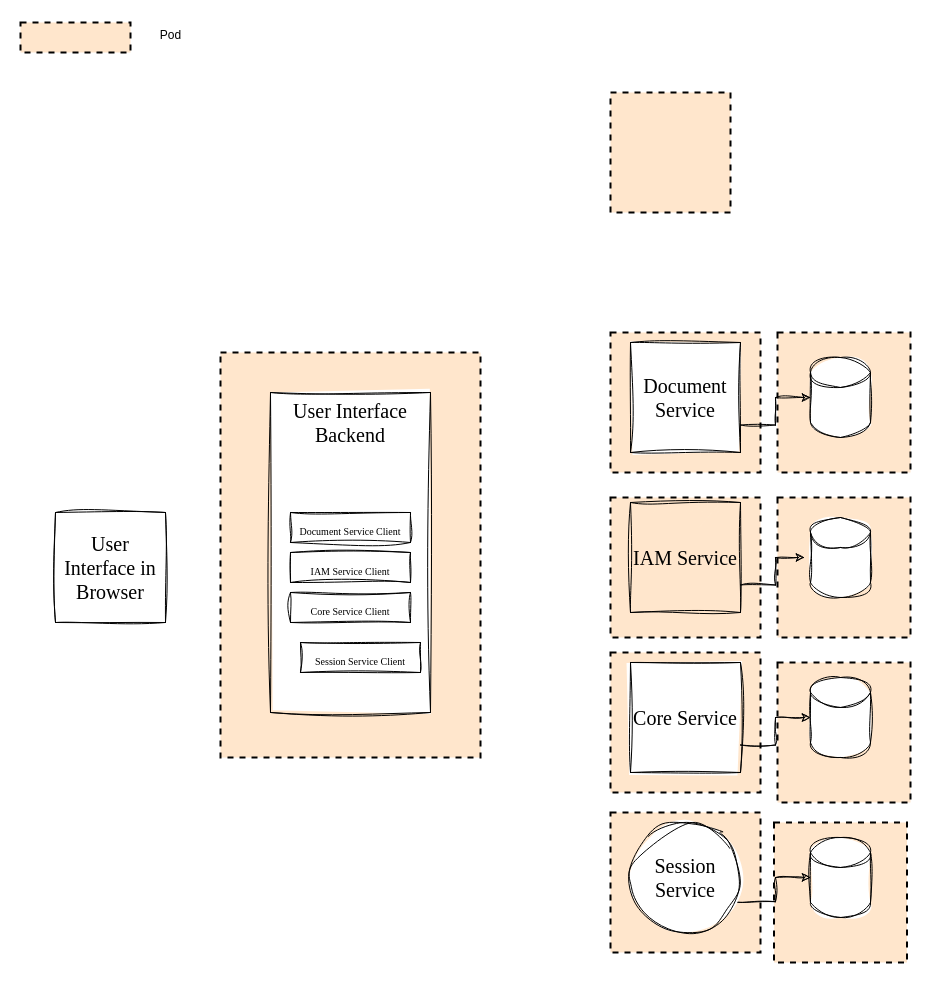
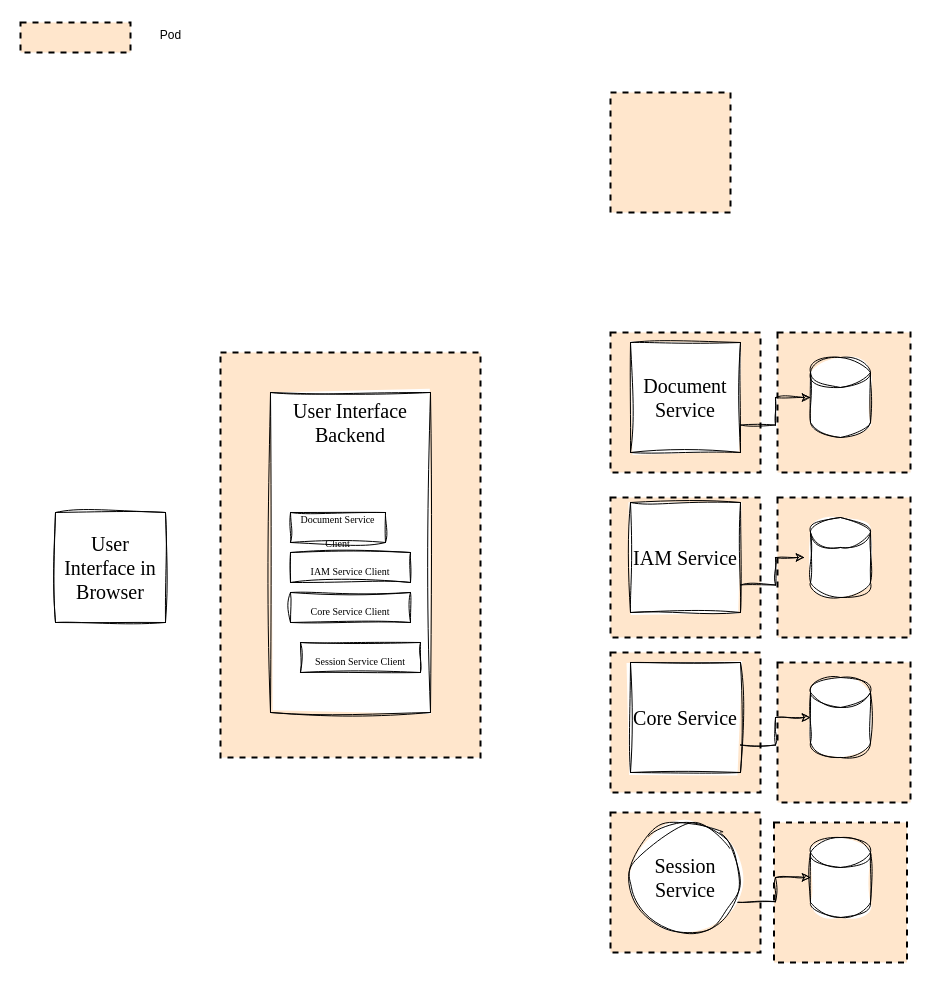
- <mxCell id="22" value="&lt;font style=&quot;font-size: 10px;&quot;&gt;Document Service Client&lt;/font&gt;" style="rounded=0;whiteSpace=wrap;html=1;sketch=1;hachureGap=4;jiggle=2;curveFitting=1;fontFamily=Architects Daughter;fontSource=https%3A%2F%2Ffonts.googleapis.com%2Fcss%3Ffamily%3DArchitects%2BDaughter;fontSize=20;" parent="1" vertex="1"><mxGeometry x="290" y="512" width="120" height="30" as="geometry" /></mxCell>
+ <mxCell id="22" value="&lt;font style=&quot;font-size: 10px;&quot;&gt;Document Service Client&lt;/font&gt;" style="rounded=0;whiteSpace=wrap;html=1;sketch=1;hachureGap=4;jiggle=2;curveFitting=1;fontFamily=Architects Daughter;fontSource=https%3A%2F%2Ffonts.googleapis.com%2Fcss%3Ffamily%3DArchitects%2BDaughter;fontSize=20;" parent="1" vertex="1"><mxGeometry x="290" y="512" width="95" height="30" as="geometry" /></mxCell>
- <mxCell id="15" value="IAM Service" style="whiteSpace=wrap;html=1;aspect=fixed;sketch=1;hachureGap=4;jiggle=2;curveFitting=1;fontFamily=Architects Daughter;fontSource=https%3A%2F%2Ffonts.googleapis.com%2Fcss%3Ffamily%3DArchitects%2BDaughter;fontSize=20;fillColor=#ffe6cc;" parent="1" vertex="1"><mxGeometry x="630" y="502" width="110" height="110" as="geometry" /></mxCell>
+ <mxCell id="15" value="IAM Service" style="whiteSpace=wrap;html=1;aspect=fixed;sketch=1;hachureGap=4;jiggle=2;curveFitting=1;fontFamily=Architects Daughter;fontSource=https%3A%2F%2Ffonts.googleapis.com%2Fcss%3Ffamily%3DArchitects%2BDaughter;fontSize=20;" parent="1" vertex="1"><mxGeometry x="630" y="502" width="110" height="110" as="geometry" /></mxCell>
